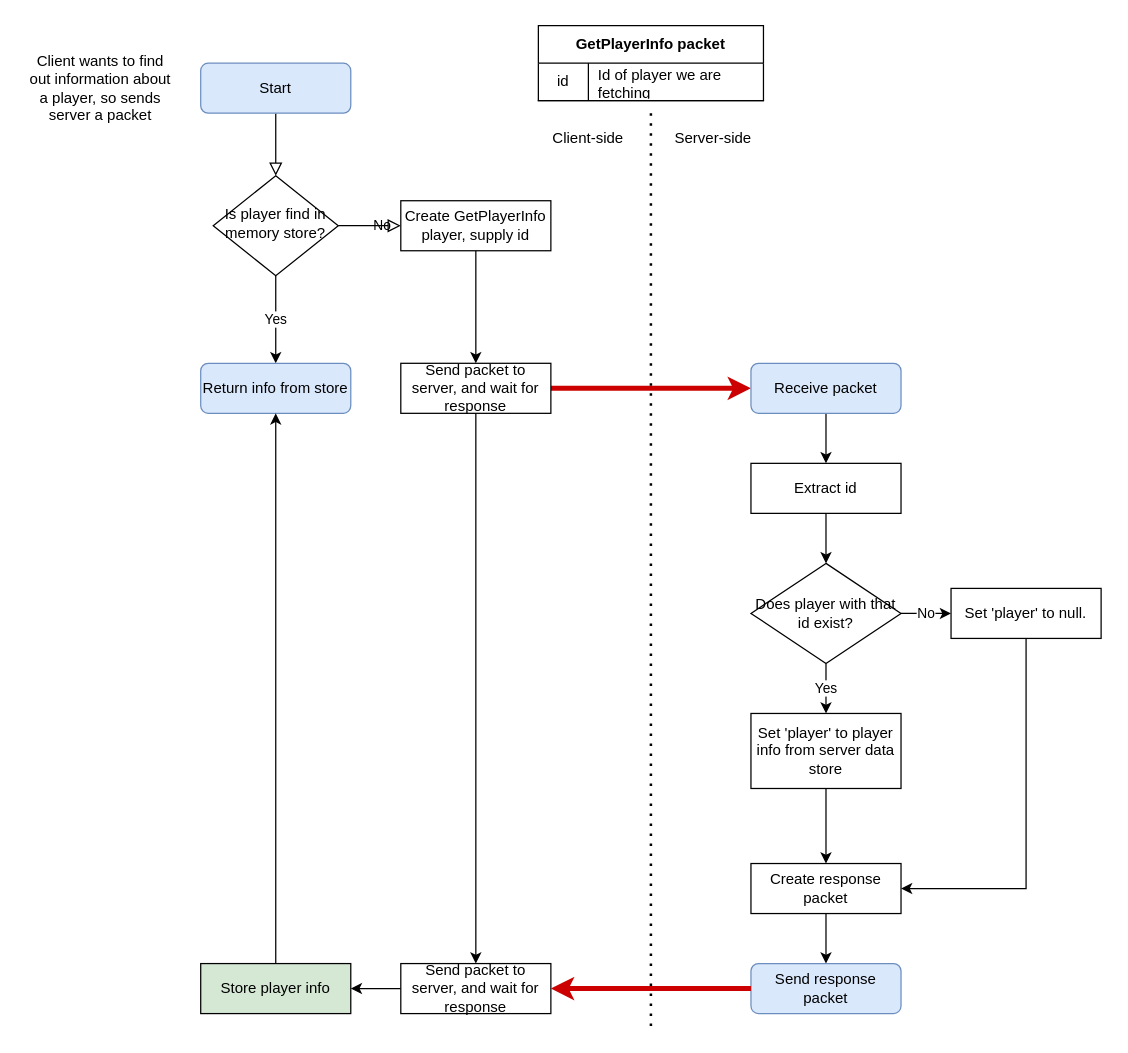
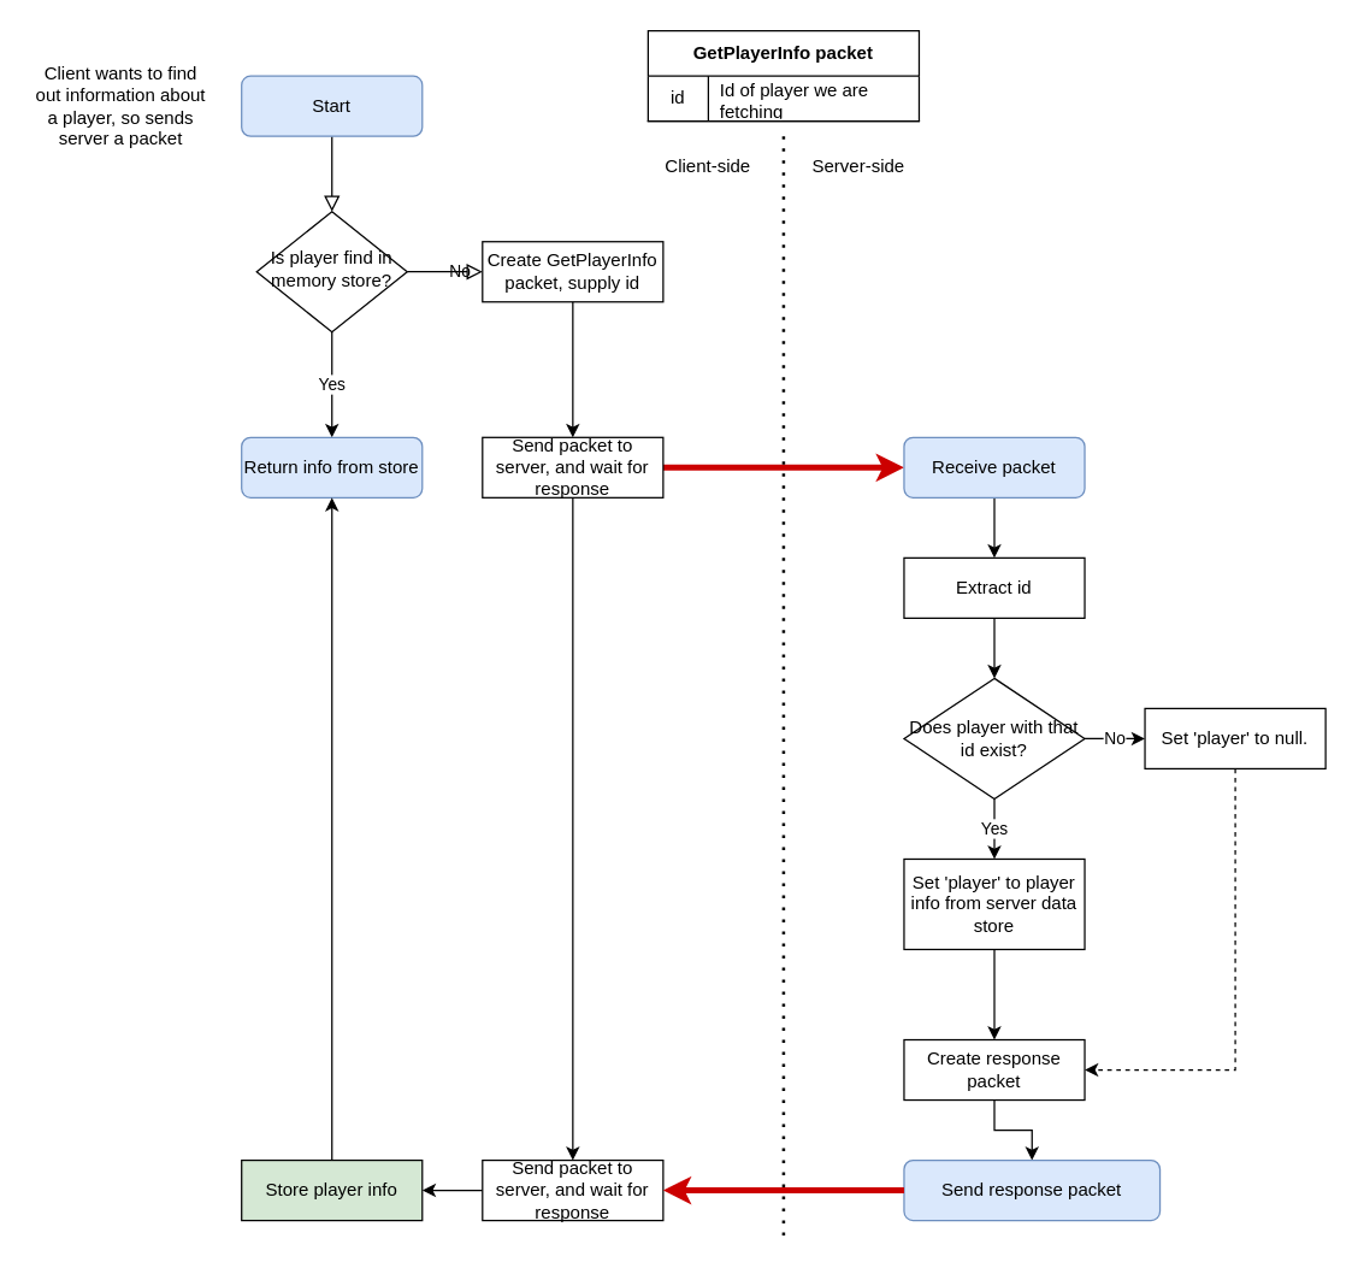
- <mxCell id="10" value="Create GetPlayerInfo player, supply id" style="rounded=0;whiteSpace=wrap;html=1;" vertex="1" parent="1"><mxGeometry x="320" y="160" width="120" height="40" as="geometry" /></mxCell>
+ <mxCell id="10" value="Create GetPlayerInfo packet, supply id" style="rounded=0;whiteSpace=wrap;html=1;" vertex="1" parent="1"><mxGeometry x="320" y="160" width="120" height="40" as="geometry" /></mxCell>
- <mxCell id="30" style="edgeStyle=orthogonalEdgeStyle;rounded=0;orthogonalLoop=1;jettySize=auto;html=1;entryX=1;entryY=0.5;entryDx=0;entryDy=0;strokeColor=#000000;strokeWidth=1;" edge="1" parent="1" source="31" target="33"><mxGeometry relative="1" as="geometry"><Array as="points"><mxPoint x="820" y="710" /></Array></mxGeometry></mxCell>
+ <mxCell id="30" style="edgeStyle=orthogonalEdgeStyle;rounded=0;orthogonalLoop=1;jettySize=auto;html=1;entryX=1;entryY=0.5;entryDx=0;entryDy=0;strokeColor=#000000;strokeWidth=1;dashed=1;" edge="1" parent="1" source="31" target="33"><mxGeometry relative="1" as="geometry"><Array as="points"><mxPoint x="820" y="710" /></Array></mxGeometry></mxCell>
- <mxCell id="34" value="Send response packet" style="rounded=1;whiteSpace=wrap;html=1;fontSize=12;glass=0;strokeWidth=1;shadow=0;fillColor=#dae8fc;strokeColor=#6c8ebf;" vertex="1" parent="1"><mxGeometry x="600" y="770" width="120" height="40" as="geometry" /></mxCell>
+ <mxCell id="34" value="Send response packet" style="rounded=1;whiteSpace=wrap;html=1;fontSize=12;glass=0;strokeWidth=1;shadow=0;fillColor=#dae8fc;strokeColor=#6c8ebf;" vertex="1" parent="1"><mxGeometry x="600" y="770" width="170" height="40" as="geometry" /></mxCell>
